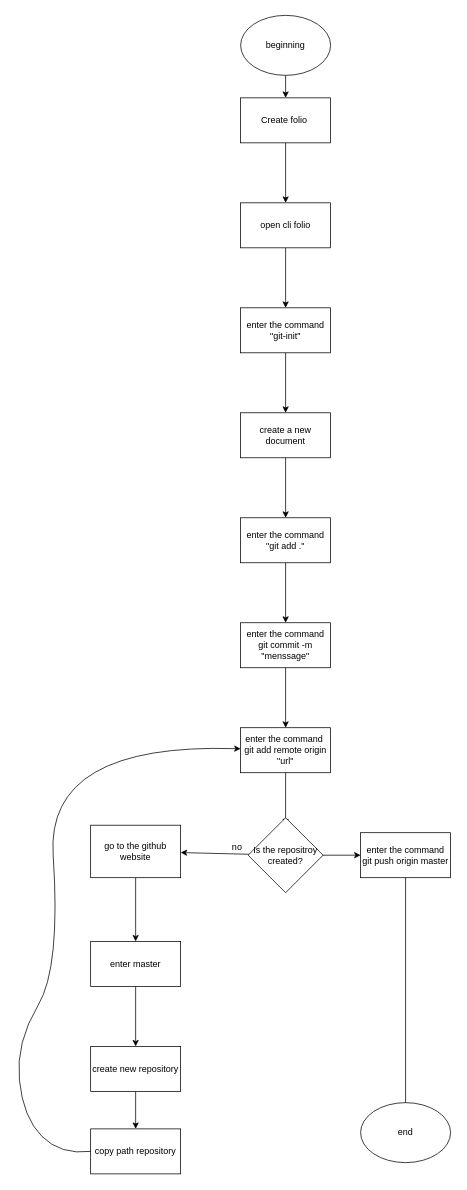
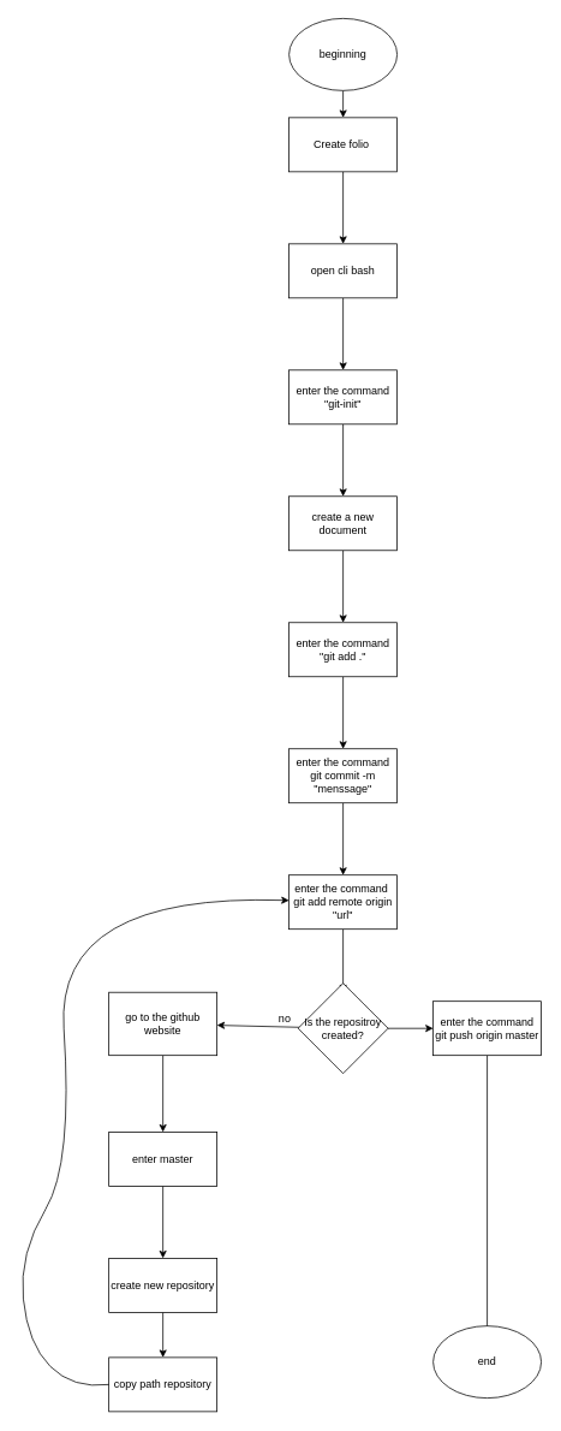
- <mxCell id="7" value="open cli folio" style="whiteSpace=wrap;html=1;rounded=0;" vertex="1" parent="1"><mxGeometry x="320" y="270" width="120" height="60" as="geometry" /></mxCell>
+ <mxCell id="7" value="open cli bash" style="whiteSpace=wrap;html=1;rounded=0;" vertex="1" parent="1"><mxGeometry x="320" y="270" width="120" height="60" as="geometry" /></mxCell>
